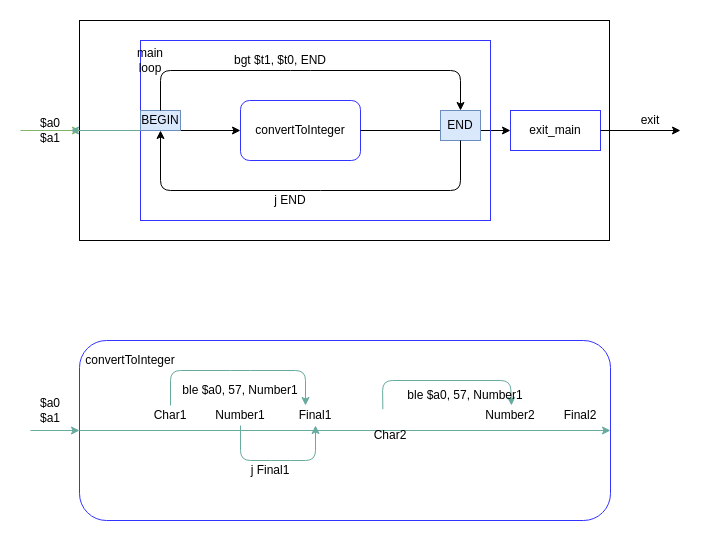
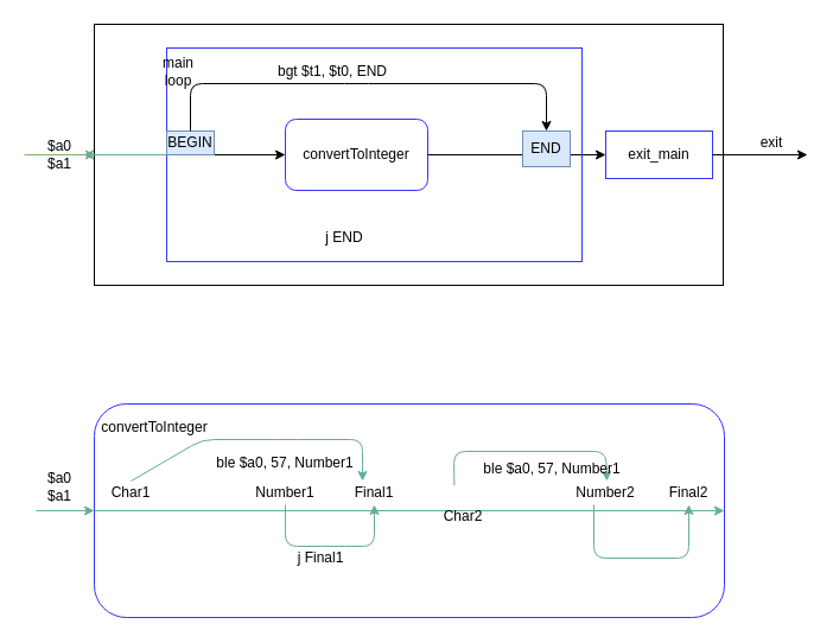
- <mxCell id="16" value="" style="endArrow=classic;html=1;exitX=0.5;exitY=1;exitDx=0;exitDy=0;entryX=0.5;entryY=1;entryDx=0;entryDy=0;" edge="1" parent="1" source="13" target="12"><mxGeometry width="50" height="50" relative="1" as="geometry"><mxPoint x="430" y="340" as="sourcePoint" /><mxPoint x="480" y="290" as="targetPoint" /><Array as="points"><mxPoint x="460" y="190" /><mxPoint x="310" y="190" /><mxPoint x="160" y="190" /></Array></mxGeometry></mxCell>
- <mxCell id="25" value="Char1" style="text;html=1;strokeColor=none;fillColor=none;align=center;verticalAlign=middle;whiteSpace=wrap;rounded=0;" vertex="1" parent="1"><mxGeometry x="150" y="405" width="40" height="20" as="geometry" /></mxCell>
+ <mxCell id="25" value="Char1" style="text;html=1;strokeColor=none;fillColor=none;align=center;verticalAlign=middle;whiteSpace=wrap;rounded=0;" vertex="1" parent="1"><mxGeometry x="90" y="405" width="40" height="20" as="geometry" /></mxCell>
+ <mxCell id="33" value="" style="endArrow=classic;html=1;strokeColor=#67AB9F;exitX=0.25;exitY=1;exitDx=0;exitDy=0;entryX=0.5;entryY=1;entryDx=0;entryDy=0;" edge="1" parent="1" source="28" target="31"><mxGeometry width="50" height="50" relative="1" as="geometry"><mxPoint x="250" y="435" as="sourcePoint" /><mxPoint x="325" y="435" as="targetPoint" /><Array as="points"><mxPoint x="500" y="470" /><mxPoint x="580" y="470" /></Array></mxGeometry></mxCell>
